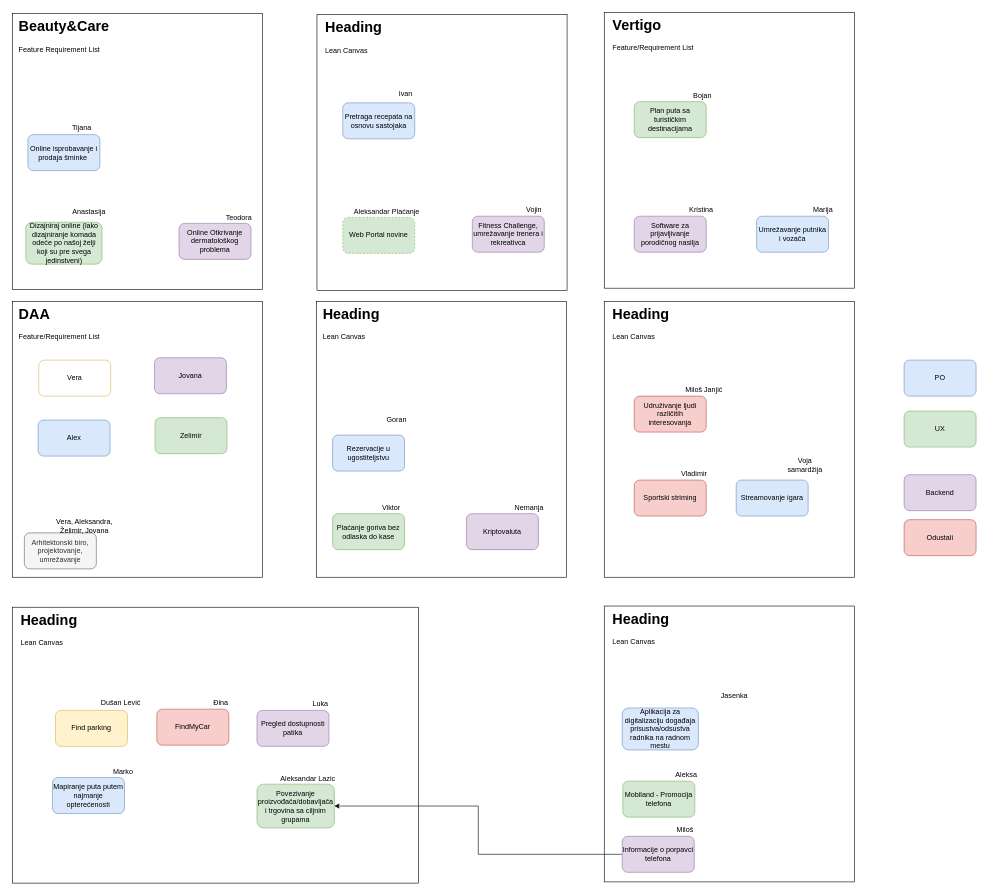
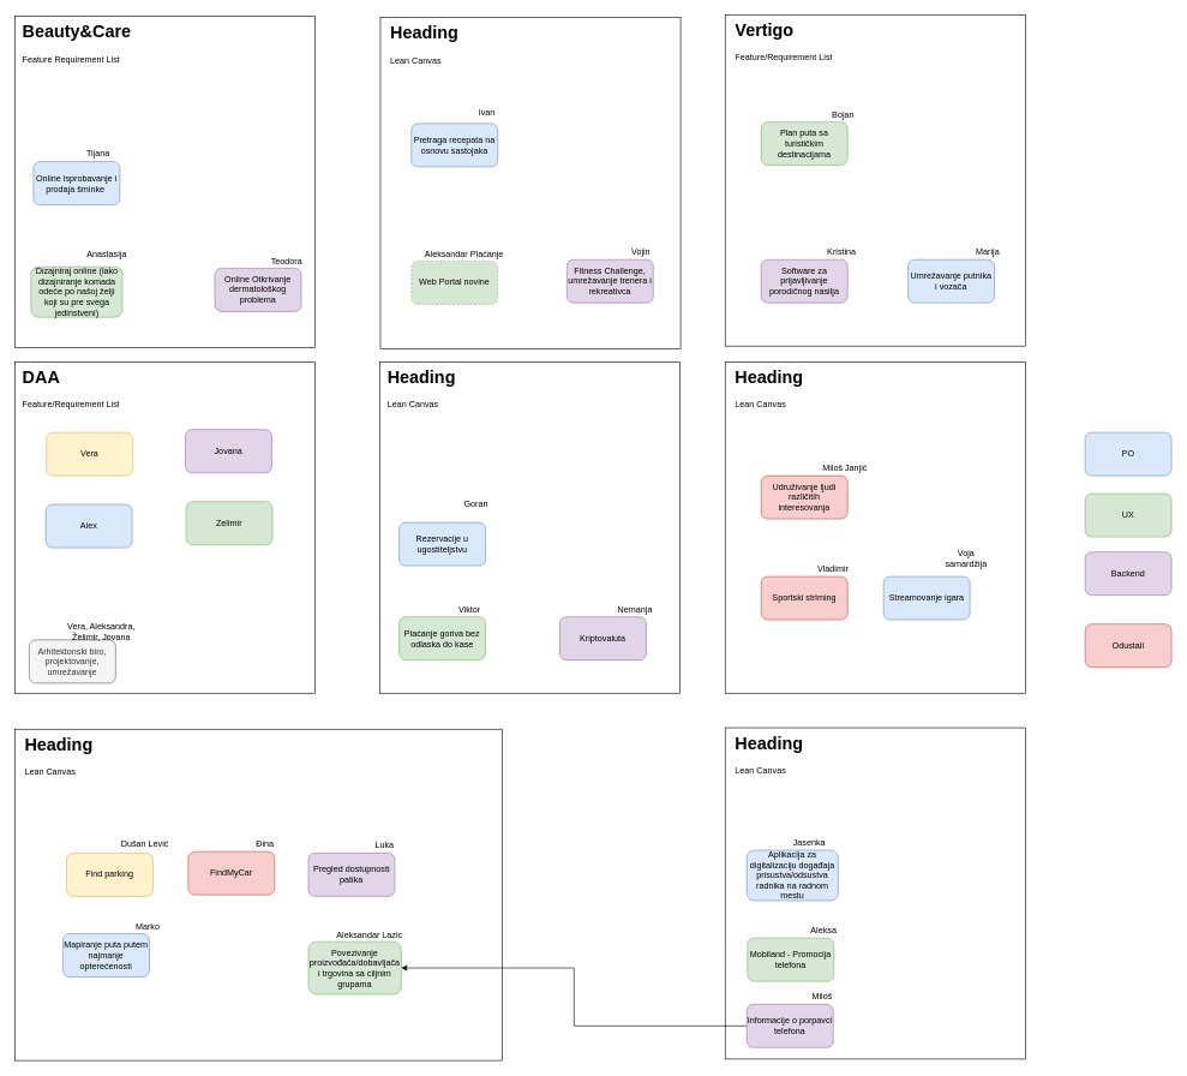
- <mxCell id="71" value="Vera" style="rounded=1;whiteSpace=wrap;html=1;fillColor=#ffffff;strokeColor=#d6b656;" vertex="1" parent="1"><mxGeometry x="64" y="600" width="120" height="60" as="geometry" /></mxCell>
+ <mxCell id="71" value="Vera" style="rounded=1;whiteSpace=wrap;html=1;fillColor=#fff2cc;strokeColor=#d6b656;" vertex="1" parent="1"><mxGeometry x="64" y="600" width="120" height="60" as="geometry" /></mxCell>
- <mxCell id="70" value="Backend" style="rounded=1;whiteSpace=wrap;html=1;fillColor=#e1d5e7;strokeColor=#9673a6;" vertex="1" parent="1"><mxGeometry x="1507" y="791" width="120" height="60" as="geometry" /></mxCell>
+ <mxCell id="70" value="Backend" style="rounded=1;whiteSpace=wrap;html=1;fillColor=#e1d5e7;strokeColor=#9673a6;" vertex="1" parent="1"><mxGeometry x="1507" y="766" width="120" height="60" as="geometry" /></mxCell>
- <mxCell id="66" value="Jasenka" style="text;html=1;strokeColor=none;fillColor=none;align=center;verticalAlign=middle;whiteSpace=wrap;rounded=0;" parent="1" vertex="1"><mxGeometry x="1203.5" y="1150" width="40" height="20" as="geometry" /></mxCell>
+ <mxCell id="66" value="Jasenka" style="text;html=1;strokeColor=none;fillColor=none;align=center;verticalAlign=middle;whiteSpace=wrap;rounded=0;" parent="1" vertex="1"><mxGeometry x="1103.5" y="1160" width="40" height="20" as="geometry" /></mxCell>
